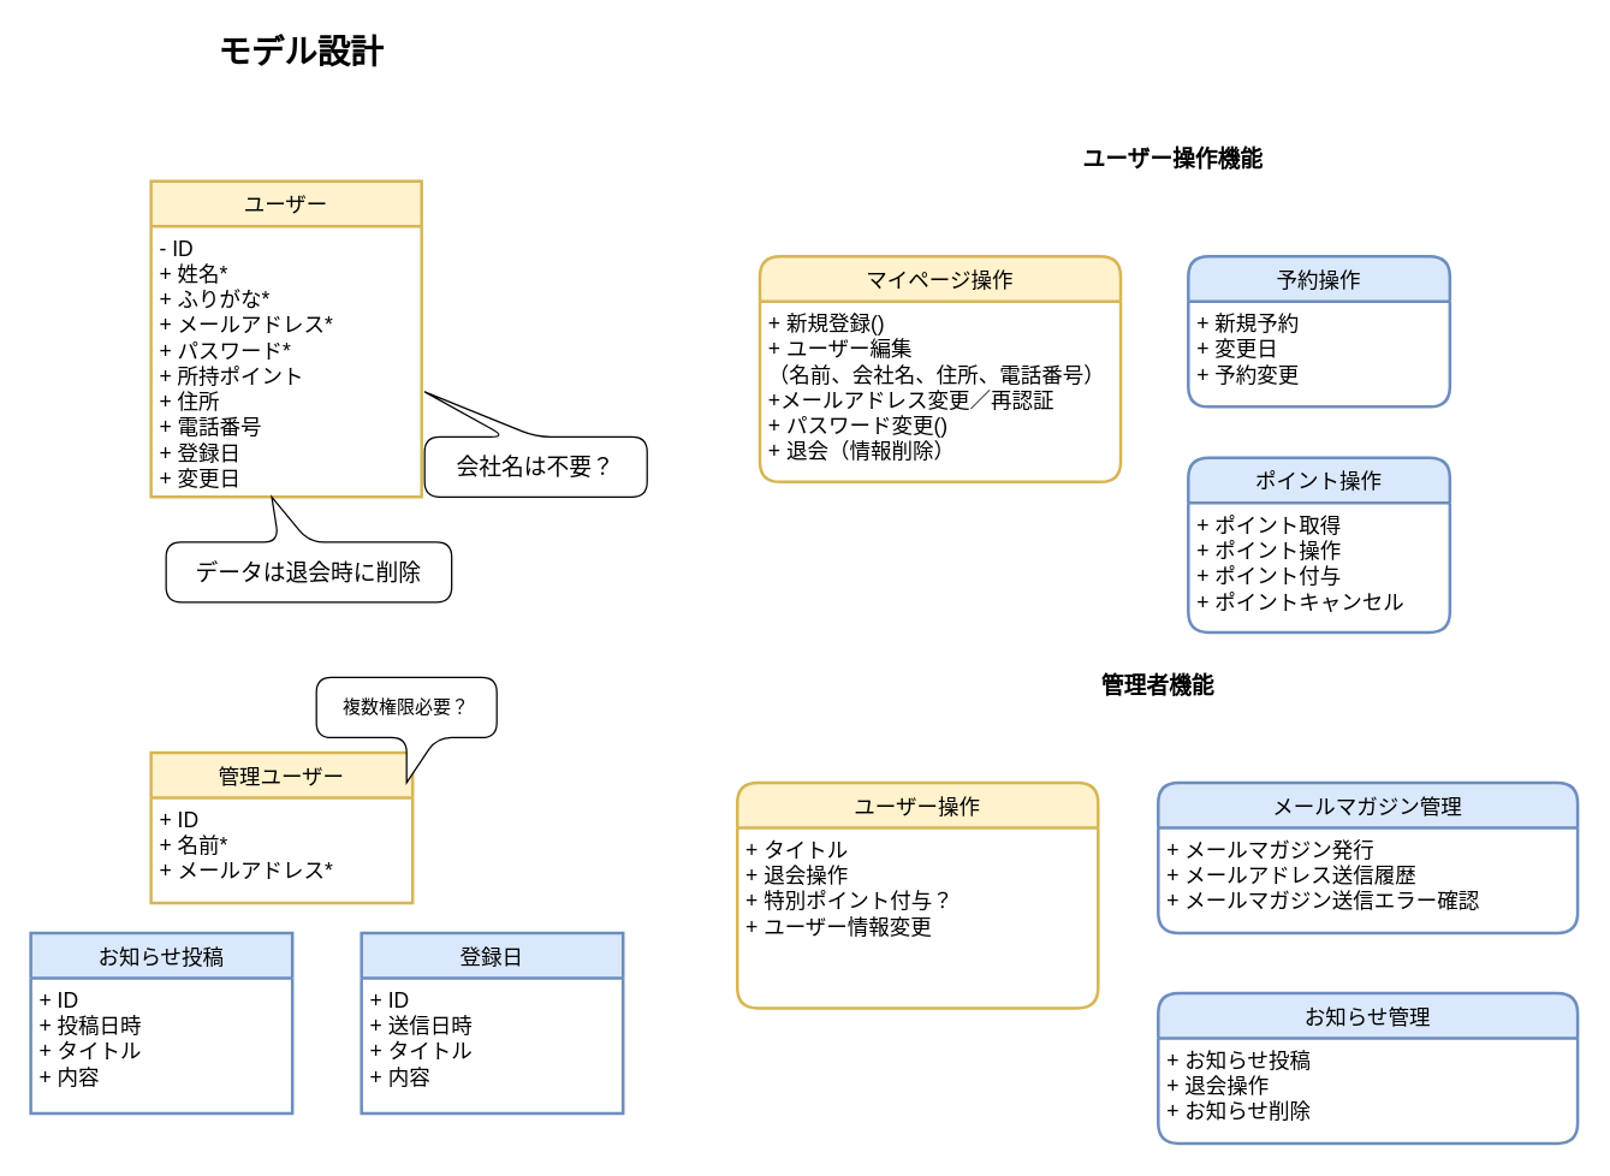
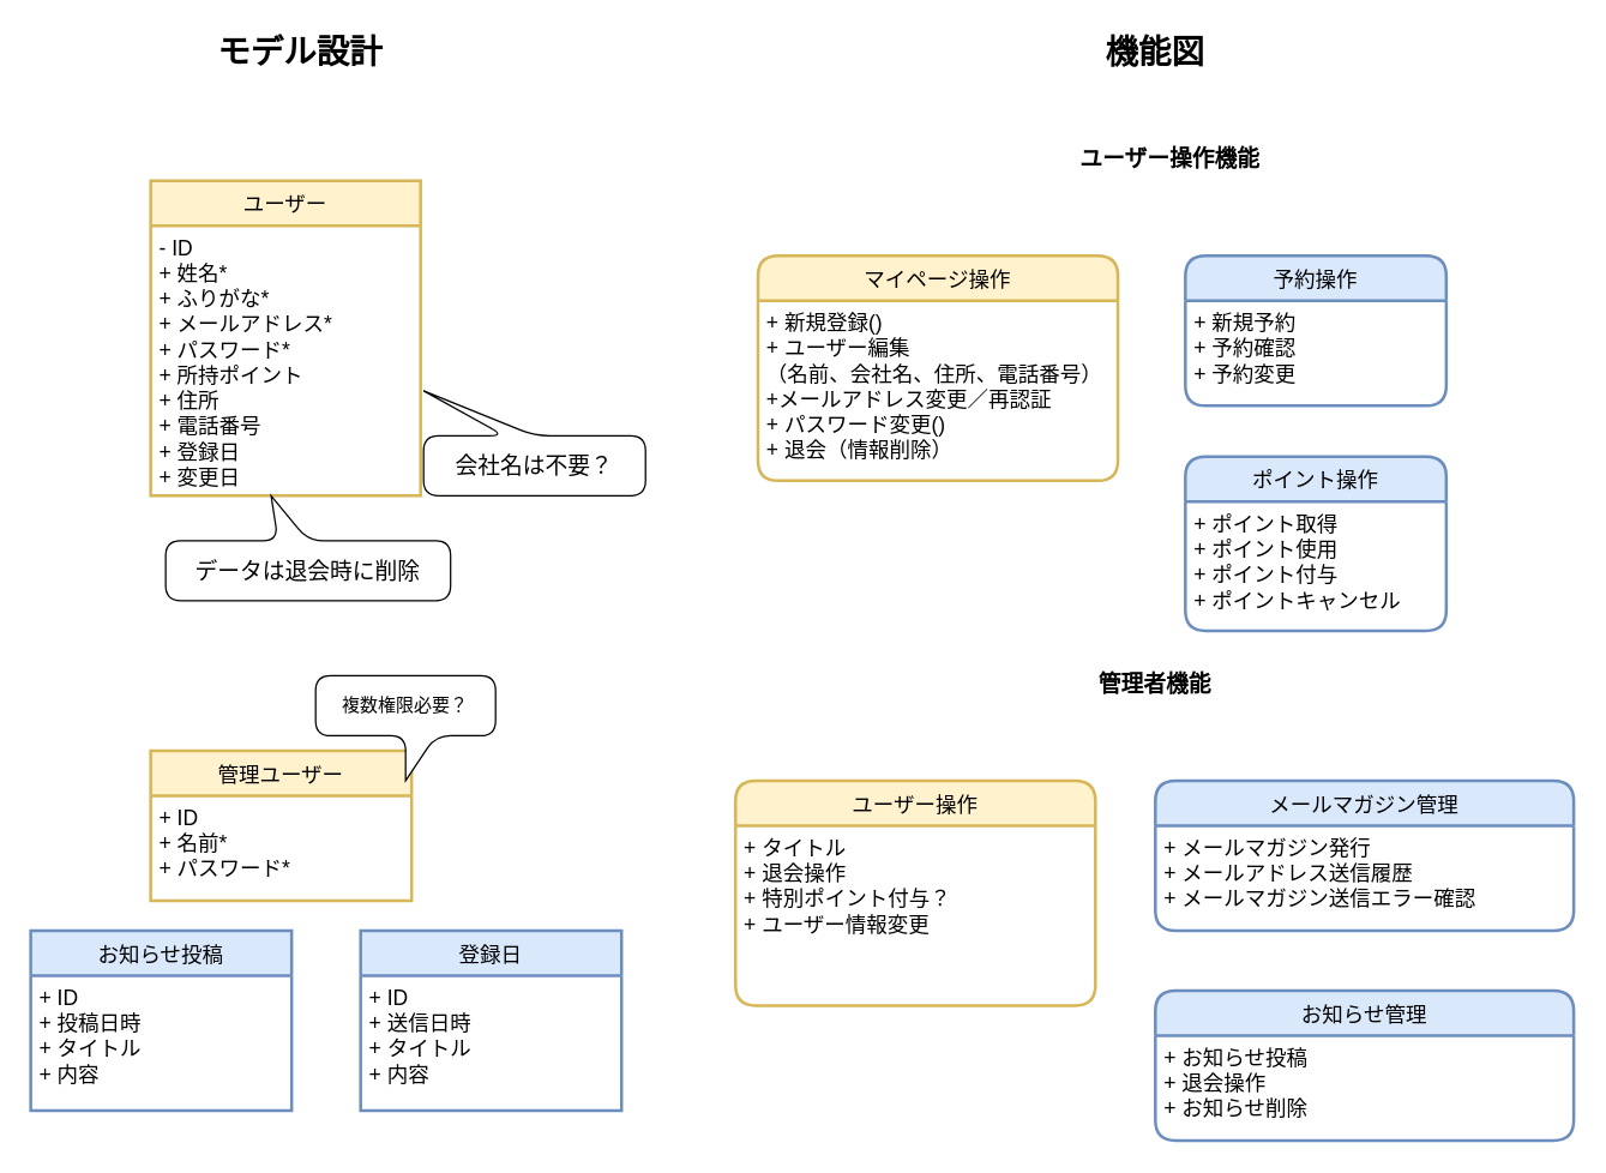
+ <mxCell id="6" value="&lt;font size=&quot;1&quot;&gt;&lt;b style=&quot;font-size: 22px&quot;&gt;機能図&lt;/b&gt;&lt;/font&gt;" style="text;html=1;strokeColor=none;fillColor=none;align=center;verticalAlign=middle;whiteSpace=wrap;rounded=0;fontSize=14;" parent="1" vertex="1"><mxGeometry x="670" y="20" width="200" height="30" as="geometry" /></mxCell>
- <mxCell id="5" value="+ 新規予約&#10;+ 変更日&#10;+ 予約変更&#10;" style="align=left;strokeColor=none;fillColor=none;spacingLeft=4;fontSize=14;verticalAlign=top;resizable=0;rotatable=0;part=1;" parent="4" vertex="1"><mxGeometry y="30" width="174" height="70" as="geometry" /></mxCell>
+ <mxCell id="5" value="+ 新規予約&#10;+ 予約確認&#10;+ 予約変更&#10;" style="align=left;strokeColor=none;fillColor=none;spacingLeft=4;fontSize=14;verticalAlign=top;resizable=0;rotatable=0;part=1;" parent="4" vertex="1"><mxGeometry y="30" width="174" height="70" as="geometry" /></mxCell>
- <mxCell id="26" value="+ ポイント取得&#10;+ ポイント操作&#10;+ ポイント付与&#10;+ ポイントキャンセル" style="align=left;strokeColor=none;fillColor=none;spacingLeft=4;fontSize=14;verticalAlign=top;resizable=0;rotatable=0;part=1;" parent="25" vertex="1"><mxGeometry y="30" width="174" height="86" as="geometry" /></mxCell>
+ <mxCell id="26" value="+ ポイント取得&#10;+ ポイント使用&#10;+ ポイント付与&#10;+ ポイントキャンセル" style="align=left;strokeColor=none;fillColor=none;spacingLeft=4;fontSize=14;verticalAlign=top;resizable=0;rotatable=0;part=1;" parent="25" vertex="1"><mxGeometry y="30" width="174" height="86" as="geometry" /></mxCell>
- <mxCell id="19" value="+ ID&#10;+ 名前*&#10;+ メールアドレス*" style="align=left;strokeColor=none;fillColor=none;spacingLeft=4;fontSize=14;verticalAlign=top;resizable=0;rotatable=0;part=1;" parent="18" vertex="1"><mxGeometry y="30" width="174" height="70" as="geometry" /></mxCell>
+ <mxCell id="19" value="+ ID&#10;+ 名前*&#10;+ パスワード*" style="align=left;strokeColor=none;fillColor=none;spacingLeft=4;fontSize=14;verticalAlign=top;resizable=0;rotatable=0;part=1;" parent="18" vertex="1"><mxGeometry y="30" width="174" height="70" as="geometry" /></mxCell>
